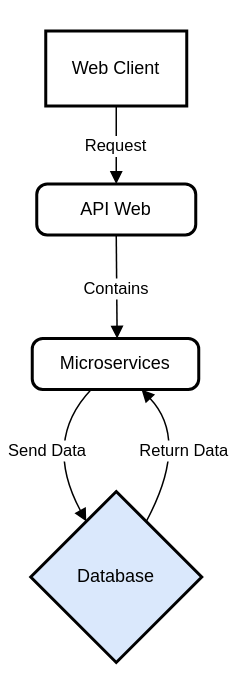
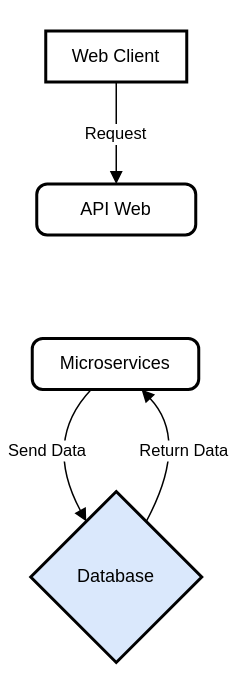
- <mxCell id="2" value="Web Client" style="whiteSpace=wrap;strokeWidth=2;" vertex="1" parent="1"><mxGeometry x="30" y="20" width="94" height="50" as="geometry" /></mxCell>
+ <mxCell id="2" value="Web Client" style="whiteSpace=wrap;strokeWidth=2;" vertex="1" parent="1"><mxGeometry x="30" width="94" height="34" as="geometry" y="20" /></mxCell>
- <mxCell id="7" value="Contains" style="curved=1;startArrow=none;endArrow=block;exitX=0.5;exitY=1;entryX=0.51;entryY=-0.01;" edge="1" parent="1" source="3" target="4"><mxGeometry relative="1" as="geometry"><Array as="points" /></mxGeometry></mxCell>
